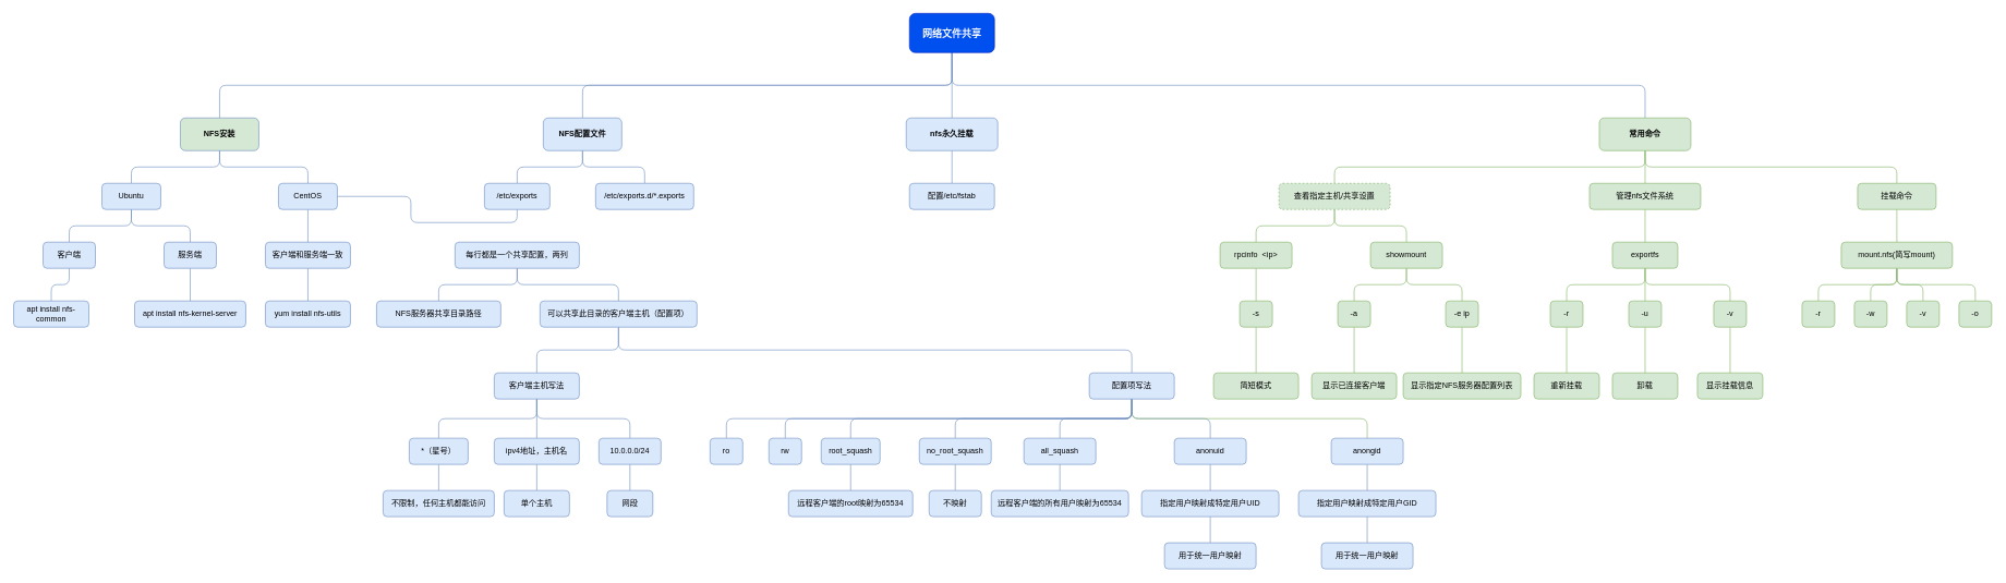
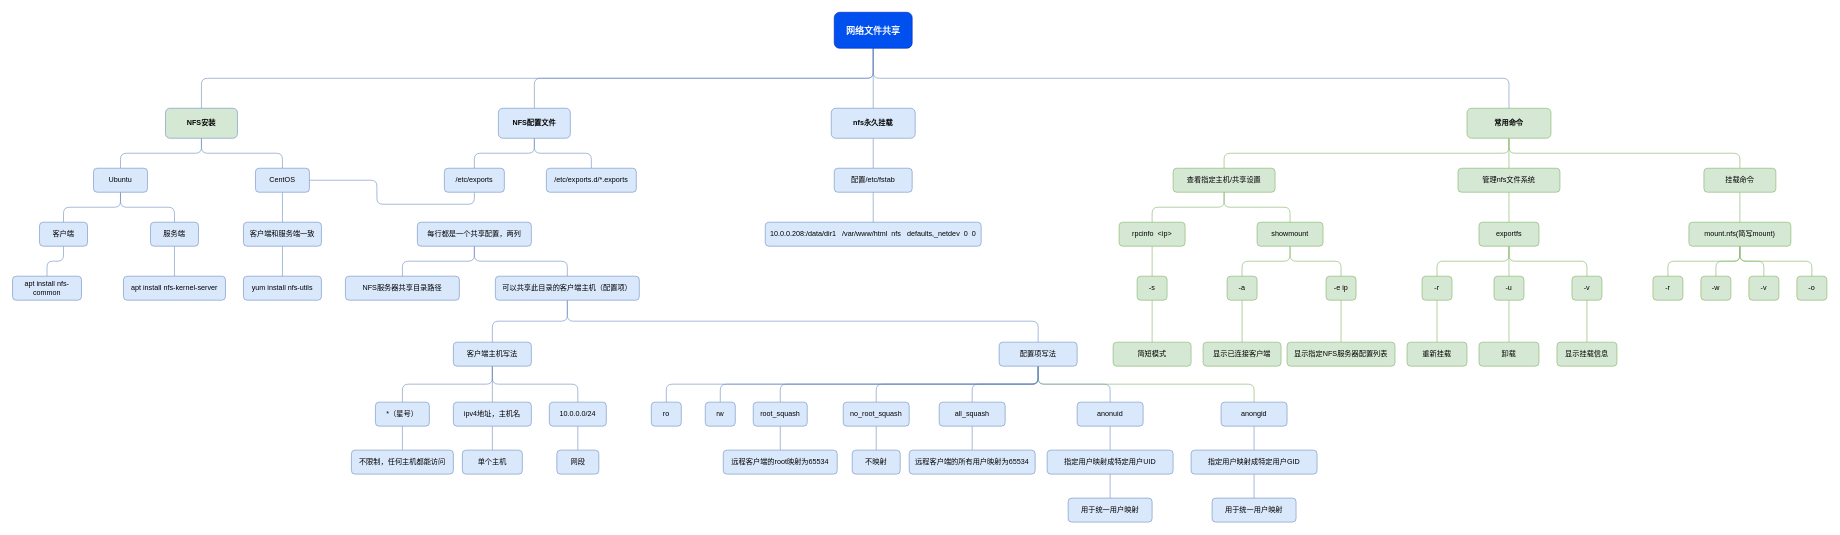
- <mxCell id="90" value="查看指定主机/共享设置" style="rounded=1;whiteSpace=wrap;html=1;fillColor=#d5e8d4;strokeColor=#82b366;dashed=1;" vertex="1" parent="1"><mxGeometry x="1955" y="280" width="170" height="40" as="geometry" /></mxCell>
+ <mxCell id="90" value="查看指定主机/共享设置" style="rounded=1;whiteSpace=wrap;html=1;fillColor=#d5e8d4;strokeColor=#82b366;" vertex="1" parent="1"><mxGeometry x="1955" y="280" width="170" height="40" as="geometry" /></mxCell>
+ <mxCell id="81" style="edgeStyle=orthogonalEdgeStyle;curved=0;rounded=1;orthogonalLoop=1;jettySize=auto;html=1;exitX=0.5;exitY=1;exitDx=0;exitDy=0;entryX=0.5;entryY=0;entryDx=0;entryDy=0;strokeColor=#6c8ebf;align=center;verticalAlign=middle;fontFamily=Helvetica;fontSize=11;fontColor=default;labelBackgroundColor=default;endArrow=none;endFill=0;fillColor=#dae8fc;" edge="1" parent="1" source="82" target="83"><mxGeometry relative="1" as="geometry" /></mxCell>
+ <mxCell id="83" value="10.0.0.208:/data/dir1&amp;nbsp; &amp;nbsp;/var/www/html&amp;nbsp; nfs&amp;nbsp; &amp;nbsp;defaults,_netdev&amp;nbsp; 0&amp;nbsp; 0" style="rounded=1;whiteSpace=wrap;html=1;fillColor=#dae8fc;strokeColor=#6c8ebf;" vertex="1" parent="1"><mxGeometry x="1275" y="370" width="360" height="40" as="geometry" /></mxCell>
